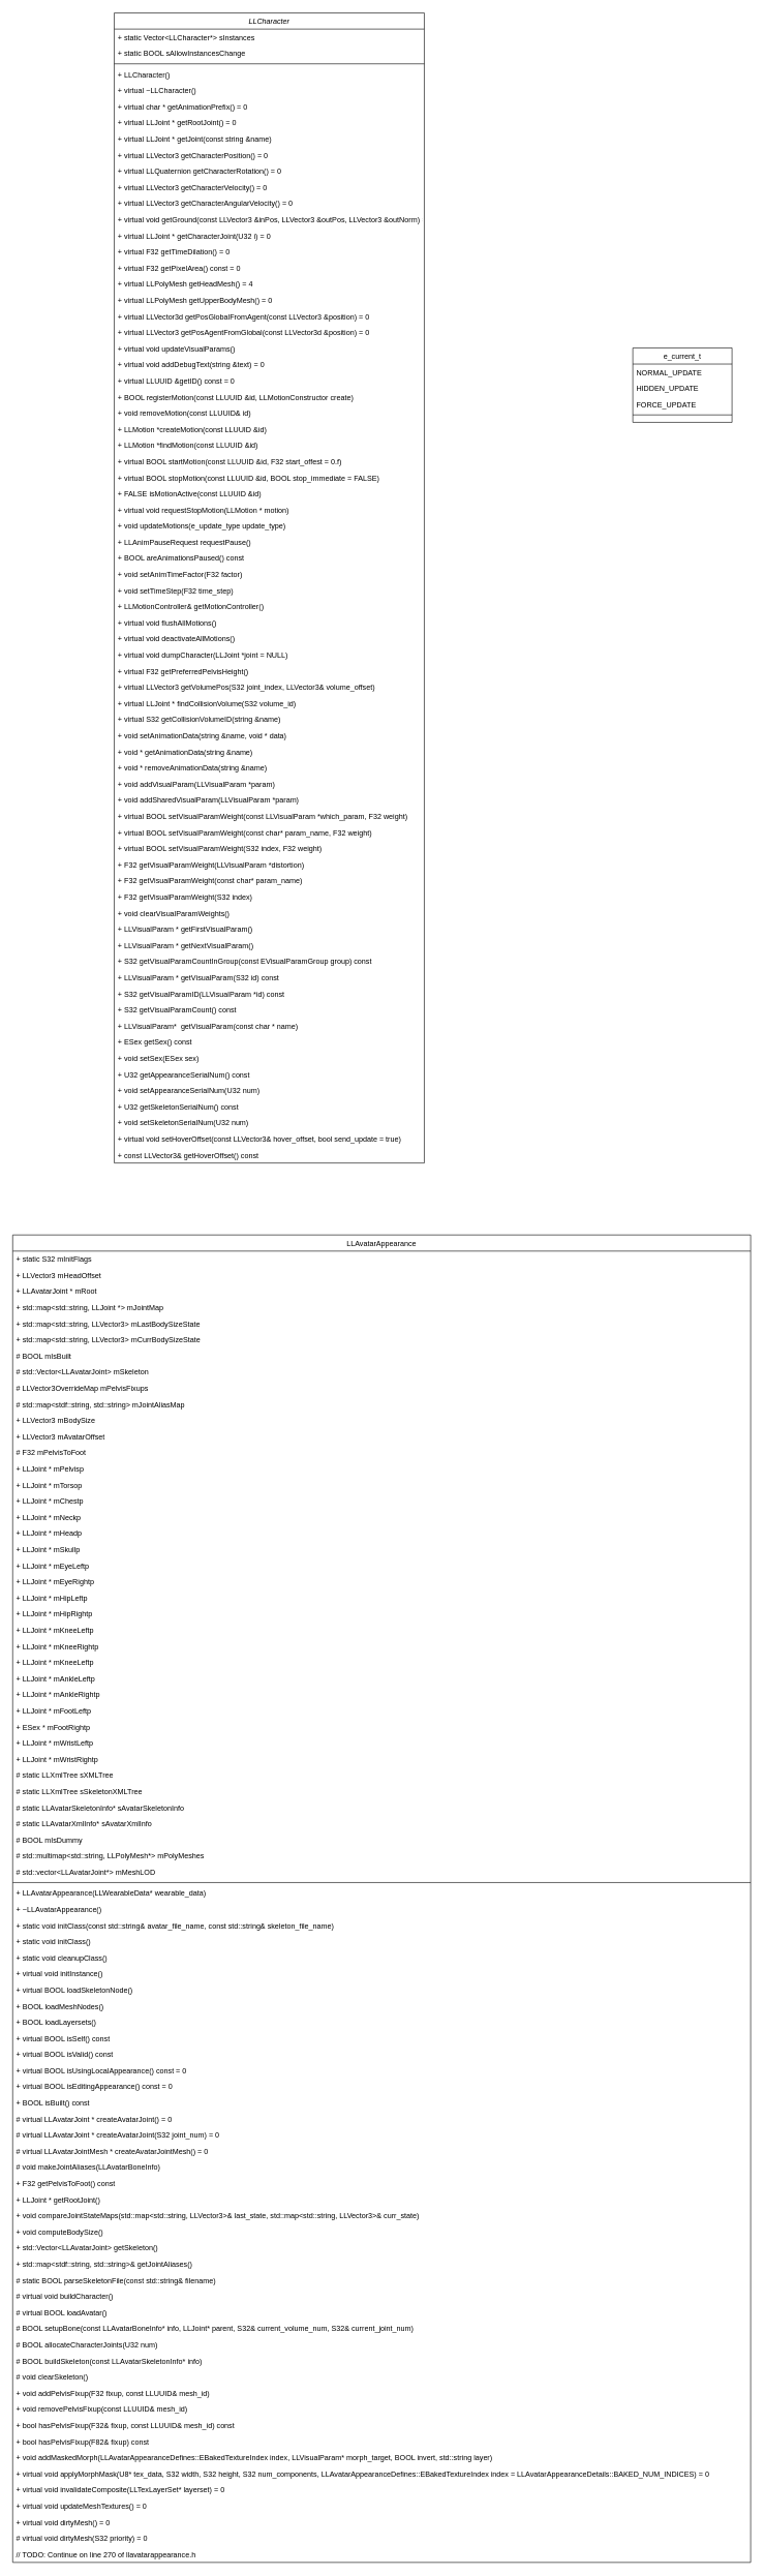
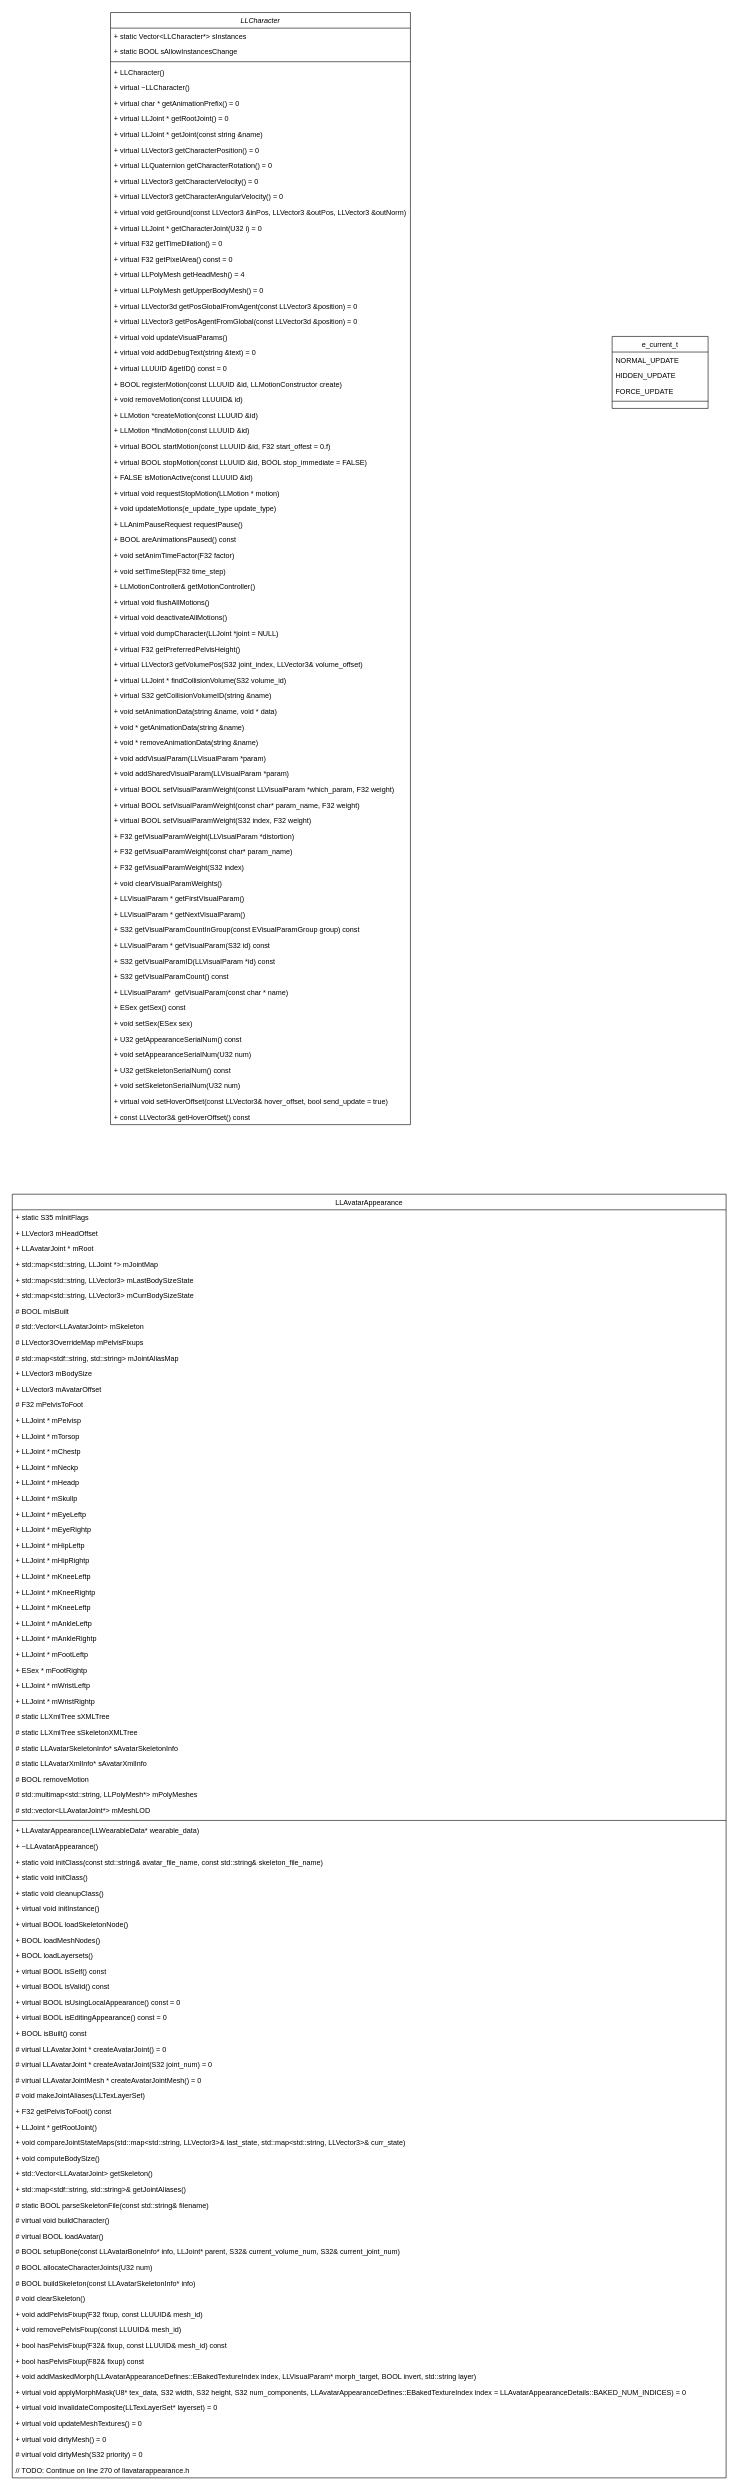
- <mxCell id="75" value="+ static S32 mInitFlags" style="text;align=left;verticalAlign=top;spacingLeft=4;spacingRight=4;overflow=hidden;rotatable=0;points=[[0,0.5],[1,0.5]];portConstraint=eastwest;" vertex="1" parent="74"><mxGeometry y="26" width="1190" height="26" as="geometry" /></mxCell>
+ <mxCell id="75" value="+ static S35 mInitFlags" style="text;align=left;verticalAlign=top;spacingLeft=4;spacingRight=4;overflow=hidden;rotatable=0;points=[[0,0.5],[1,0.5]];portConstraint=eastwest;" vertex="1" parent="74"><mxGeometry y="26" width="1190" height="26" as="geometry" /></mxCell>
- <mxCell id="111" value="# BOOL mIsDummy" style="text;align=left;verticalAlign=top;spacingLeft=4;spacingRight=4;overflow=hidden;rotatable=0;points=[[0,0.5],[1,0.5]];portConstraint=eastwest;" vertex="1" parent="74"><mxGeometry y="962" width="1190" height="26" as="geometry" /></mxCell>
+ <mxCell id="111" value="# BOOL removeMotion" style="text;align=left;verticalAlign=top;spacingLeft=4;spacingRight=4;overflow=hidden;rotatable=0;points=[[0,0.5],[1,0.5]];portConstraint=eastwest;" vertex="1" parent="74"><mxGeometry y="962" width="1190" height="26" as="geometry" /></mxCell>
- <mxCell id="132" value="# void makeJointAliases(LLAvatarBoneInfo)" style="text;align=left;verticalAlign=top;spacingLeft=4;spacingRight=4;overflow=hidden;rotatable=0;points=[[0,0.5],[1,0.5]];portConstraint=eastwest;" vertex="1" parent="74"><mxGeometry y="1490" width="1190" height="26" as="geometry" /></mxCell>
+ <mxCell id="132" value="# void makeJointAliases(LLTexLayerSet)" style="text;align=left;verticalAlign=top;spacingLeft=4;spacingRight=4;overflow=hidden;rotatable=0;points=[[0,0.5],[1,0.5]];portConstraint=eastwest;" vertex="1" parent="74"><mxGeometry y="1490" width="1190" height="26" as="geometry" /></mxCell>
